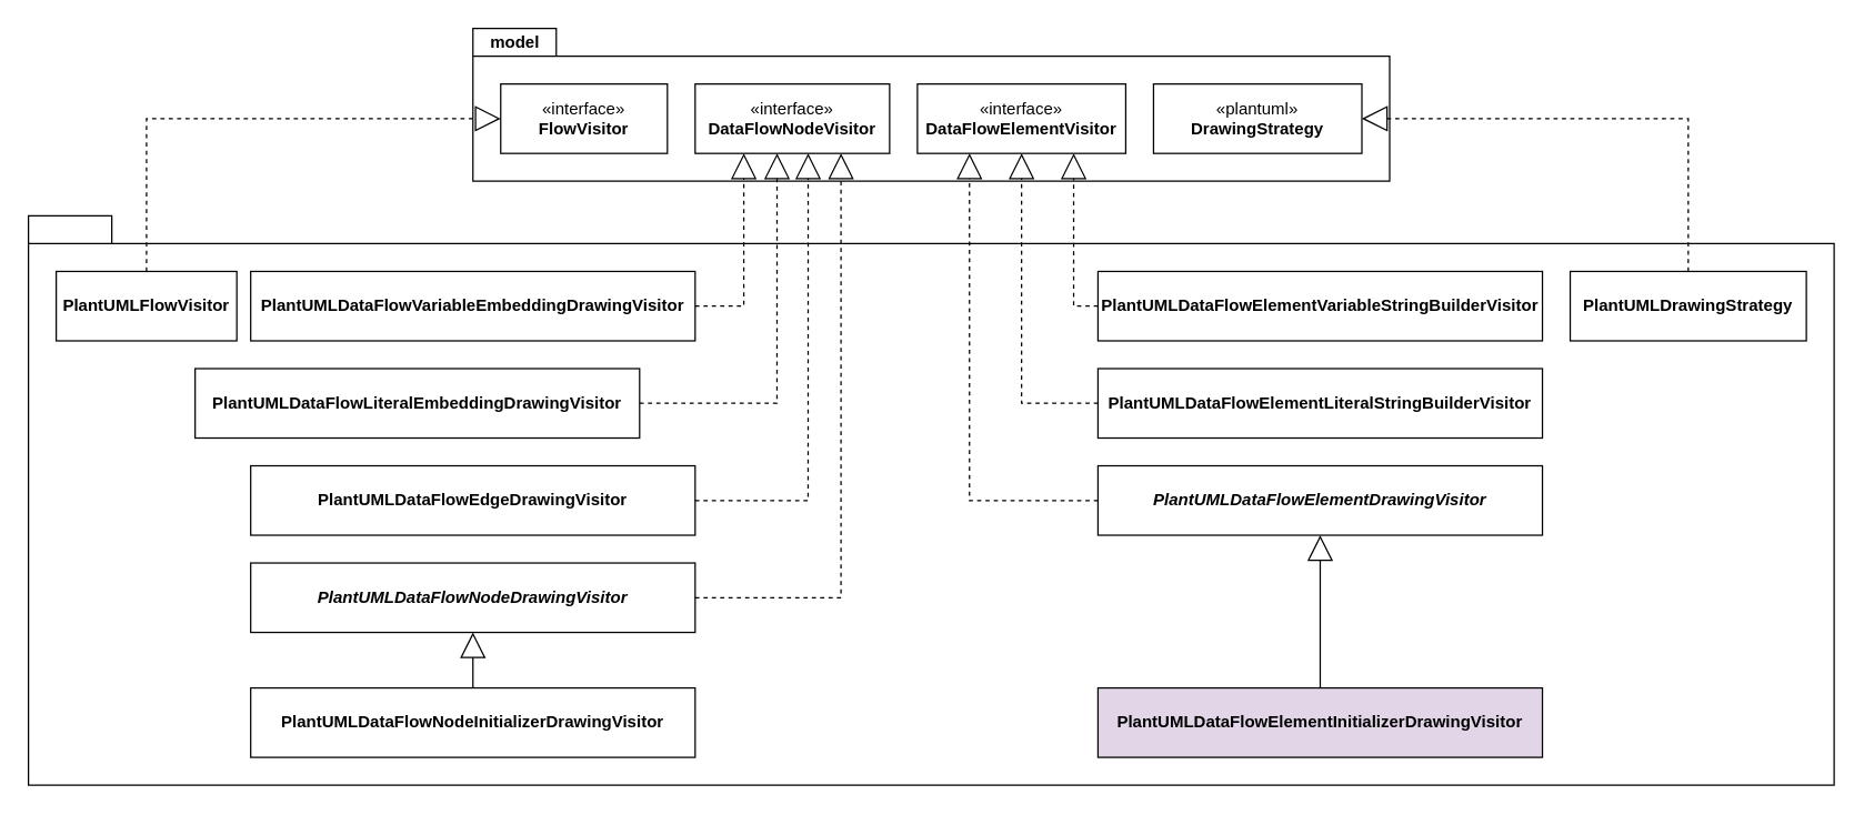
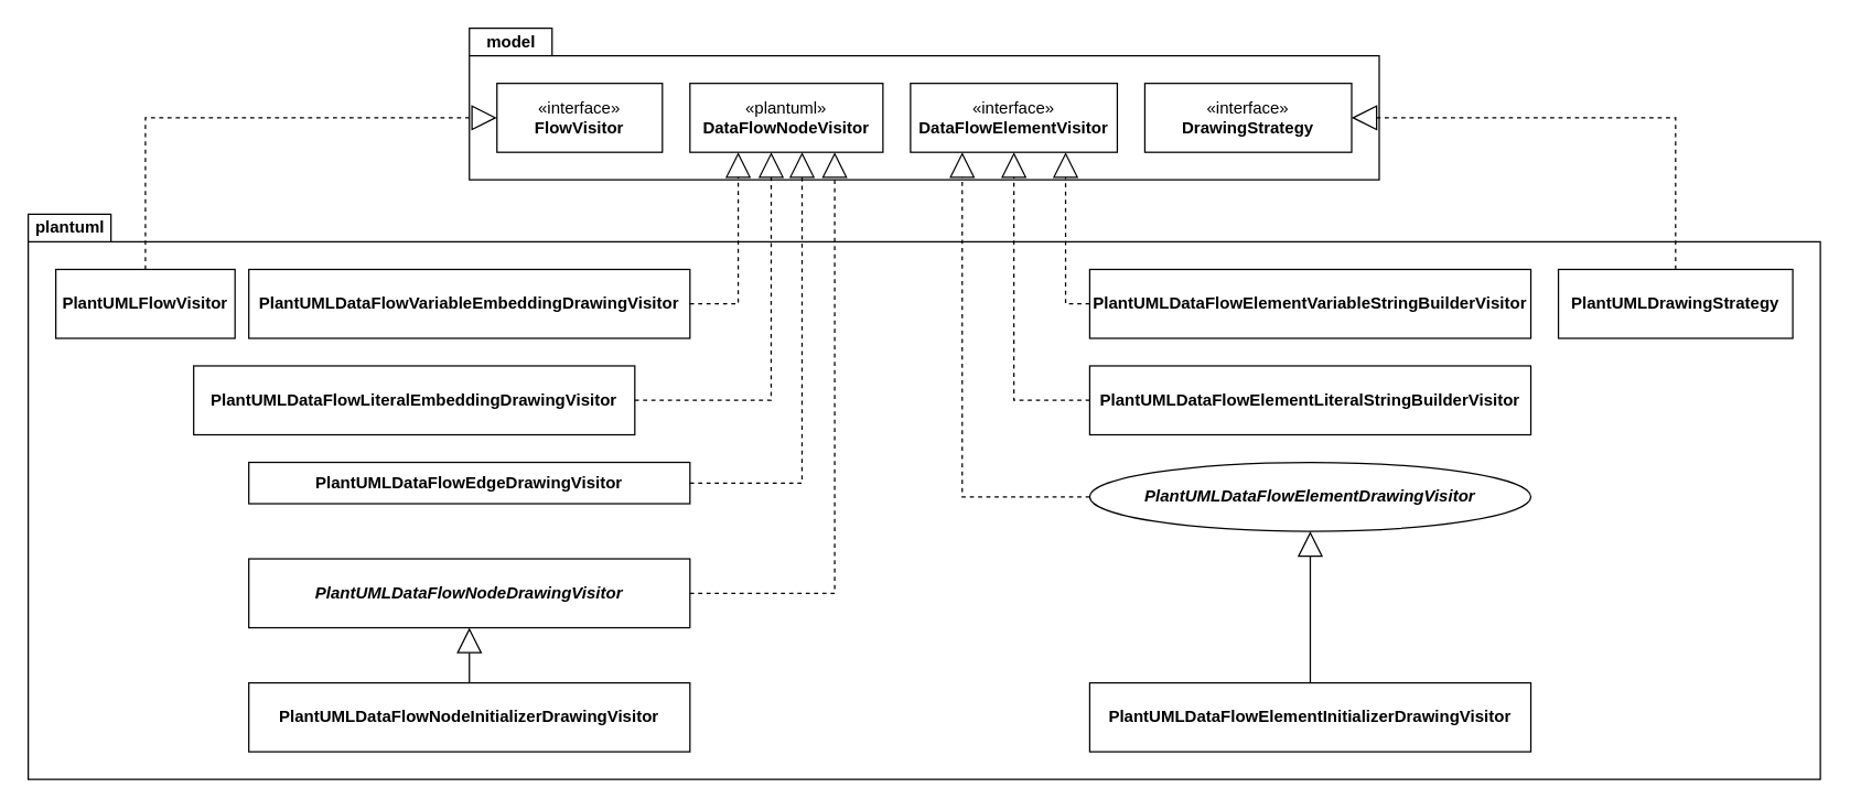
- <mxCell id="6" value="&lt;div&gt;«interface»&lt;/div&gt;&lt;div&gt;&lt;b&gt;DataFlowNodeVisitor&lt;/b&gt;&lt;/div&gt;" style="html=1;whiteSpace=wrap;" vertex="1" parent="1"><mxGeometry x="500" y="60" width="140" height="50" as="geometry" /></mxCell>
+ <mxCell id="6" value="&lt;div&gt;«plantuml»&lt;/div&gt;&lt;div&gt;&lt;b&gt;DataFlowNodeVisitor&lt;/b&gt;&lt;/div&gt;" style="html=1;whiteSpace=wrap;" vertex="1" parent="1"><mxGeometry x="500" y="60" width="140" height="50" as="geometry" /></mxCell>
- <mxCell id="8" value="&lt;div&gt;«plantuml»&lt;/div&gt;&lt;div&gt;&lt;b&gt;DrawingStrategy&lt;/b&gt;&lt;/div&gt;" style="html=1;whiteSpace=wrap;" vertex="1" parent="1"><mxGeometry x="830" y="60" width="150" height="50" as="geometry" /></mxCell>
+ <mxCell id="8" value="&lt;div&gt;«interface»&lt;/div&gt;&lt;div&gt;&lt;b&gt;DrawingStrategy&lt;/b&gt;&lt;/div&gt;" style="html=1;whiteSpace=wrap;" vertex="1" parent="1"><mxGeometry x="830" y="60" width="150" height="50" as="geometry" /></mxCell>
+ <mxCell id="10" value="plantuml" style="text;align=center;fontStyle=1;verticalAlign=middle;spacingLeft=3;spacingRight=3;strokeColor=none;rotatable=0;points=[[0,0.5],[1,0.5]];portConstraint=eastwest;html=1;" vertex="1" parent="1"><mxGeometry x="20" y="155" width="60" height="20" as="geometry" /></mxCell>
- <mxCell id="14" value="&lt;b&gt;PlantUMLDataFlowEdgeDrawingVisitor&lt;/b&gt;" style="html=1;whiteSpace=wrap;" vertex="1" parent="1"><mxGeometry x="180" y="335" width="320" height="50" as="geometry" /></mxCell>
+ <mxCell id="14" value="&lt;b&gt;PlantUMLDataFlowEdgeDrawingVisitor&lt;/b&gt;" style="html=1;whiteSpace=wrap;" vertex="1" parent="1"><mxGeometry x="180" y="335" width="320" height="30" as="geometry" /></mxCell>
- <mxCell id="24" value="&lt;div&gt;&lt;i&gt;&lt;b&gt;PlantUMLDataFlowElementDrawingVisitor&lt;/b&gt;&lt;/i&gt;&lt;/div&gt;" style="html=1;whiteSpace=wrap;" vertex="1" parent="1"><mxGeometry x="790" y="335" width="320" height="50" as="geometry" /></mxCell>
+ <mxCell id="24" value="&lt;div&gt;&lt;i&gt;&lt;b&gt;PlantUMLDataFlowElementDrawingVisitor&lt;/b&gt;&lt;/i&gt;&lt;/div&gt;" style="ellipse;html=1;whiteSpace=wrap;" vertex="1" parent="1"><mxGeometry x="790" y="335" width="320" height="50" as="geometry" /></mxCell>
- <mxCell id="25" value="&lt;b&gt;PlantUMLDataFlowElementInitializerDrawingVisitor&lt;/b&gt;" style="html=1;whiteSpace=wrap;fillColor=#e1d5e7;" vertex="1" parent="1"><mxGeometry x="790" y="495" width="320" height="50" as="geometry" /></mxCell>
+ <mxCell id="25" value="&lt;b&gt;PlantUMLDataFlowElementInitializerDrawingVisitor&lt;/b&gt;" style="html=1;whiteSpace=wrap;" vertex="1" parent="1"><mxGeometry x="790" y="495" width="320" height="50" as="geometry" /></mxCell>
